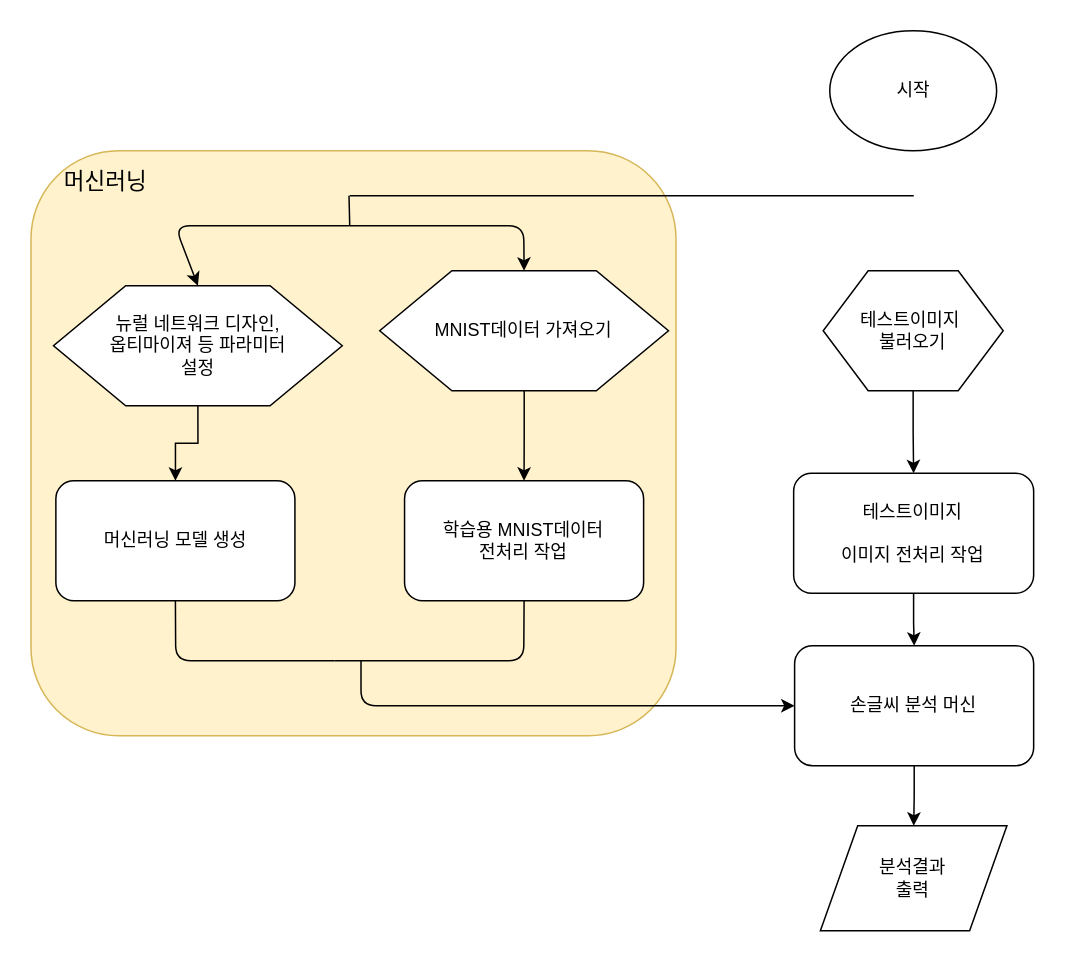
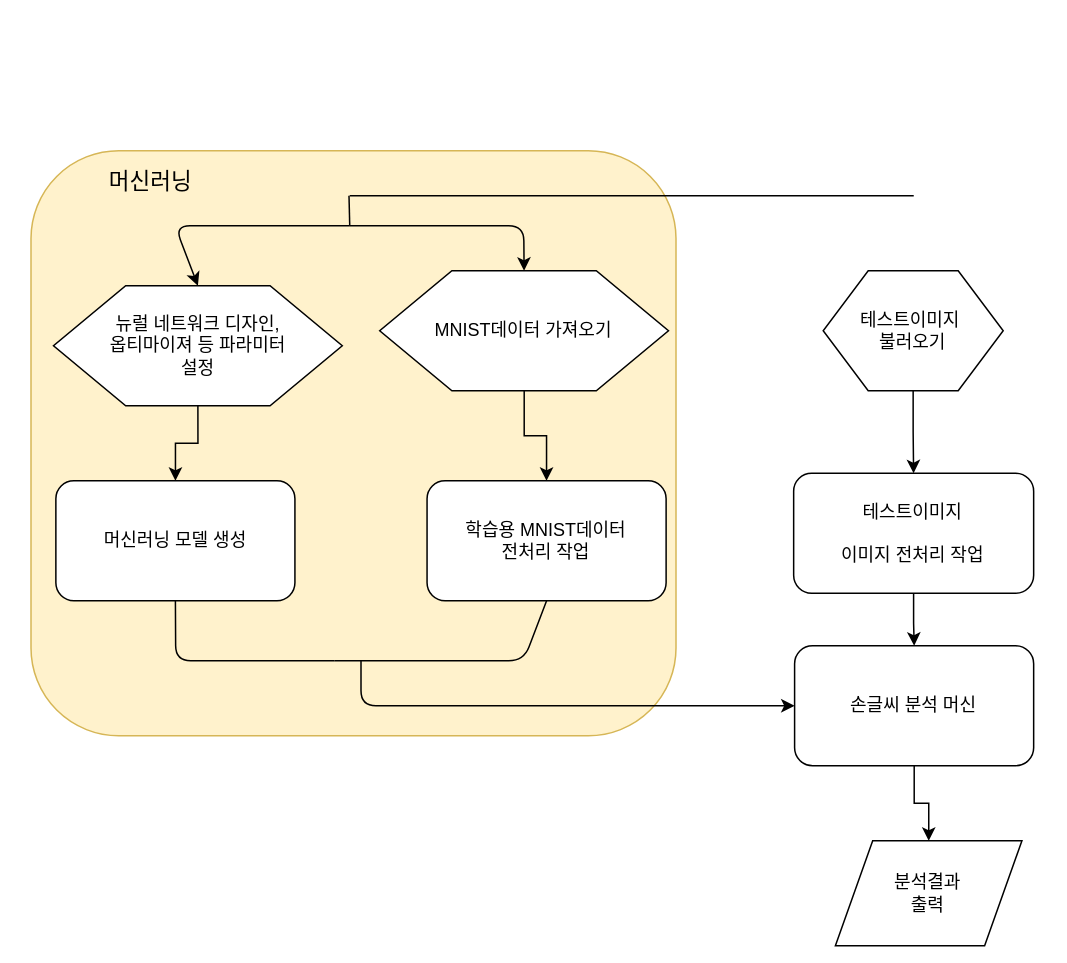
- <mxCell id="3" value="시작" style="ellipse;whiteSpace=wrap;html=1;" parent="1" vertex="1"><mxGeometry x="552.5" y="20" width="111.25" height="80" as="geometry" /></mxCell>
- <mxCell id="24" value="&lt;font style=&quot;font-size: 15px&quot;&gt;머신러닝&lt;/font&gt;" style="text;html=1;strokeColor=none;fillColor=none;align=center;verticalAlign=middle;whiteSpace=wrap;rounded=0;" vertex="1" parent="1"><mxGeometry x="30" y="110" width="80" height="20" as="geometry" /></mxCell>
+ <mxCell id="24" value="&lt;font style=&quot;font-size: 15px&quot;&gt;머신러닝&lt;/font&gt;" style="text;html=1;strokeColor=none;fillColor=none;align=center;verticalAlign=middle;whiteSpace=wrap;rounded=0;" vertex="1" parent="1"><mxGeometry x="60" y="110" width="80" height="20" as="geometry" /></mxCell>
- <mxCell id="11" value="학습용 MNIST데이터&lt;br&gt;전처리 작업" style="rounded=1;whiteSpace=wrap;html=1;" parent="1" vertex="1"><mxGeometry x="269.04" y="320" width="159.37" height="80" as="geometry" /></mxCell>
+ <mxCell id="11" value="학습용 MNIST데이터&lt;br&gt;전처리 작업" style="rounded=1;whiteSpace=wrap;html=1;" parent="1" vertex="1"><mxGeometry x="284.04" y="320" width="159.37" height="80" as="geometry" /></mxCell>
- <mxCell id="8" value="분석결과&lt;br&gt;출력" style="shape=parallelogram;perimeter=parallelogramPerimeter;whiteSpace=wrap;html=1;" parent="1" vertex="1"><mxGeometry x="546.26" y="550" width="124.36" height="70" as="geometry" /></mxCell>
+ <mxCell id="8" value="분석결과&lt;br&gt;출력" style="shape=parallelogram;perimeter=parallelogramPerimeter;whiteSpace=wrap;html=1;" parent="1" vertex="1"><mxGeometry x="556.26" y="560" width="124.36" height="70" as="geometry" /></mxCell>
